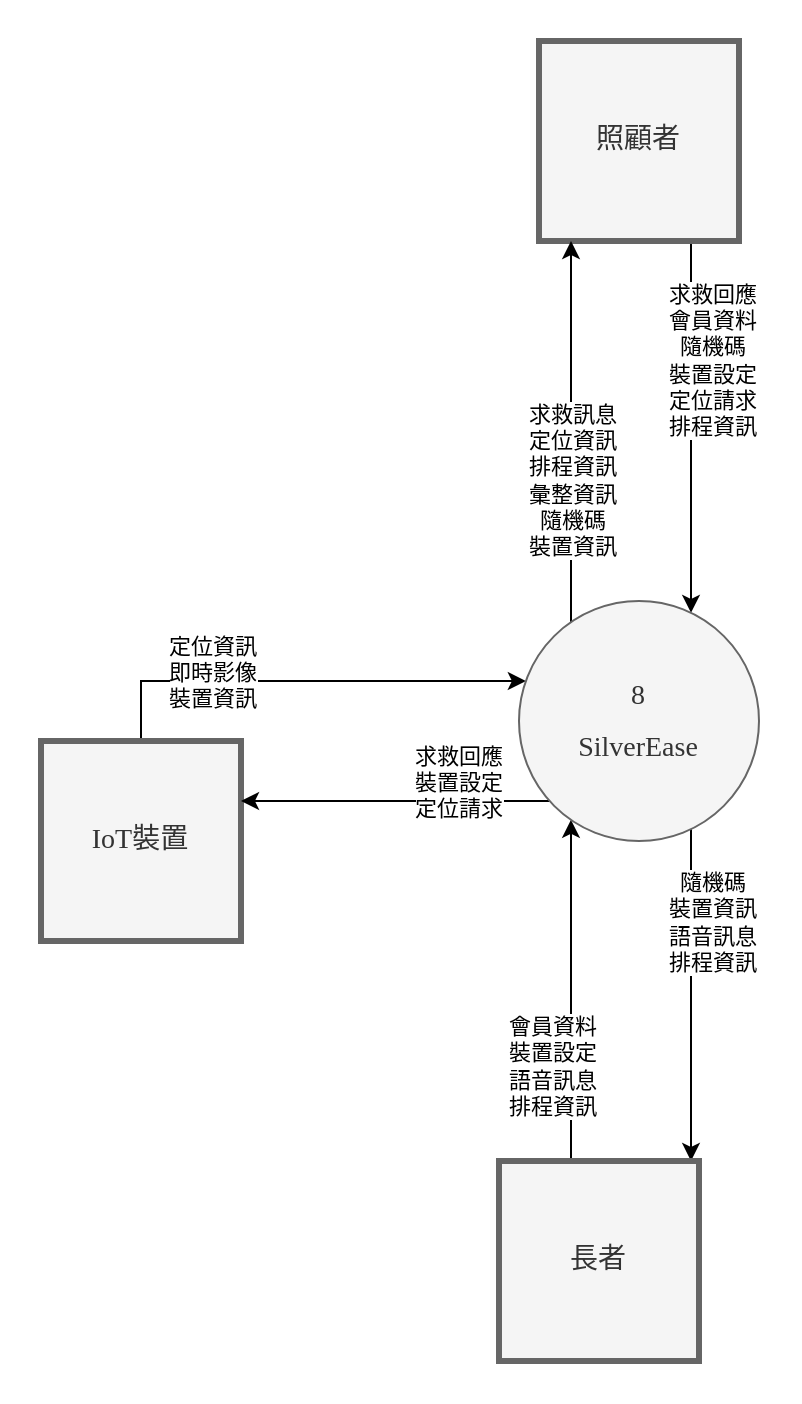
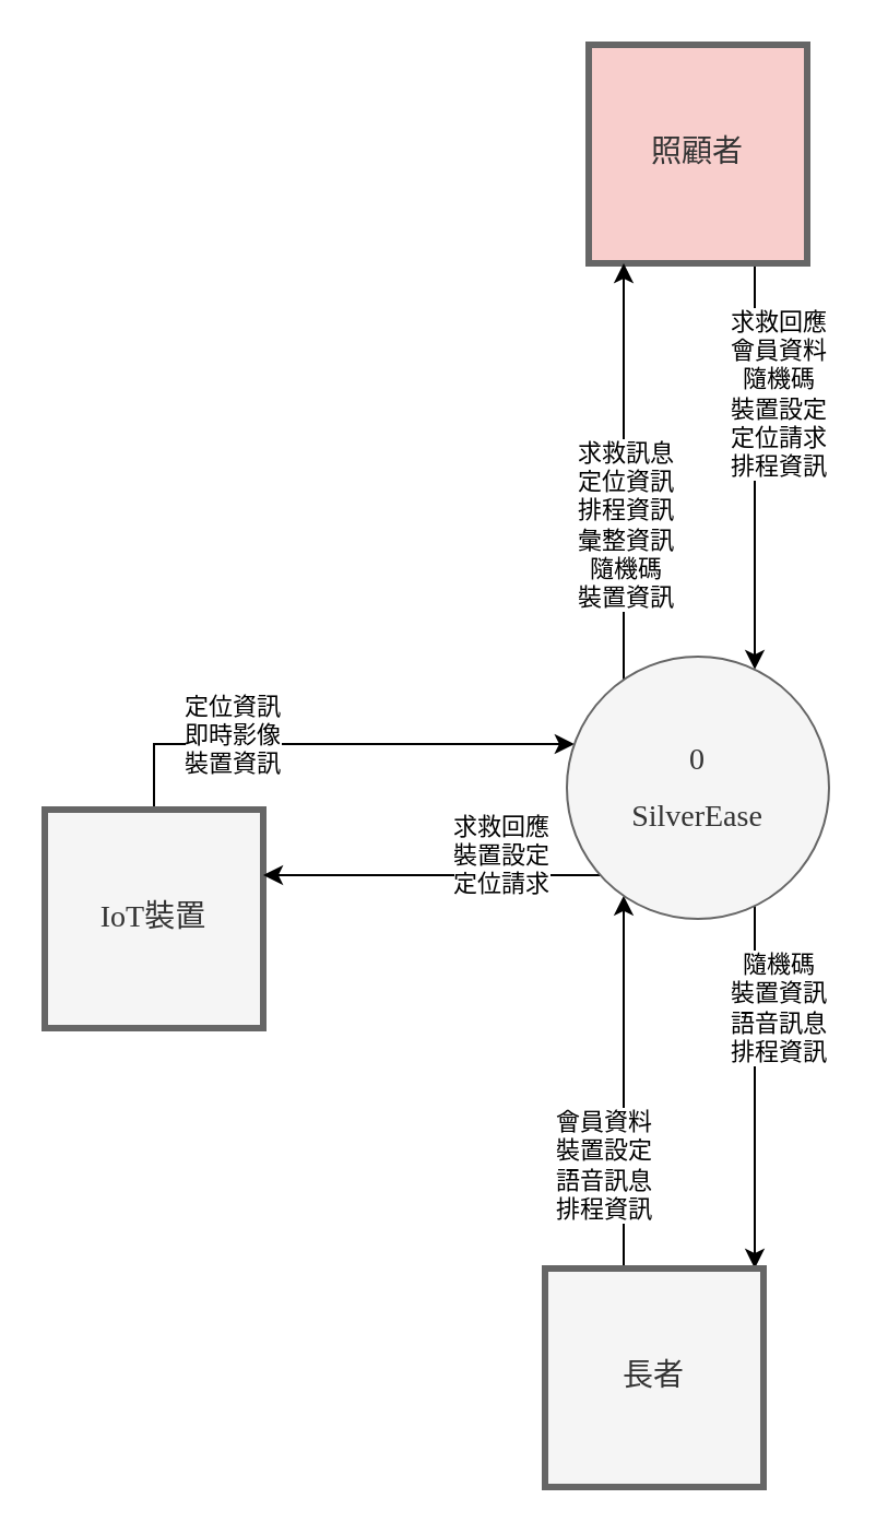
- <mxCell id="4" value="&lt;div style=&quot;padding-bottom: 0px;&quot;&gt;&lt;span style=&quot;font-size: 14px; font-family: &amp;quot;Noto Sans TC&amp;quot;; background-color: initial;&quot;&gt;照顧者&lt;/span&gt;&lt;/div&gt;" style="html=1;dashed=0;whiteSpace=wrap;strokeWidth=3;fillColor=#f5f5f5;fontColor=#333333;strokeColor=#666666;align=center;" vertex="1" parent="1"><mxGeometry x="269" y="20" width="100" height="100" as="geometry" /></mxCell>
+ <mxCell id="4" value="&lt;div style=&quot;padding-bottom: 0px;&quot;&gt;&lt;span style=&quot;font-size: 14px; font-family: &amp;quot;Noto Sans TC&amp;quot;; background-color: initial;&quot;&gt;照顧者&lt;/span&gt;&lt;/div&gt;" style="html=1;dashed=0;whiteSpace=wrap;strokeWidth=3;fillColor=#f8cecc;fontColor=#333333;strokeColor=#666666;align=center;" vertex="1" parent="1"><mxGeometry x="269" y="20" width="100" height="100" as="geometry" /></mxCell>
- <mxCell id="17" value="&lt;div style=&quot;line-height: 180%;&quot;&gt;8&lt;/div&gt;&lt;div style=&quot;line-height: 180%;&quot;&gt;SilverEase&lt;/div&gt;" style="shape=ellipse;html=1;dashed=0;whiteSpace=wrap;perimeter=ellipsePerimeter;fillColor=#f5f5f5;fontColor=#333333;strokeColor=#666666;fontFamily=Noto Sans TC;fontSource=https%3A%2F%2Ffonts.googleapis.com%2Fcss%3Ffamily%3DNoto%2BSans%2BTC;fontSize=14;" vertex="1" parent="1"><mxGeometry x="259" y="300" width="120" height="120" as="geometry" /></mxCell>
+ <mxCell id="17" value="&lt;div style=&quot;line-height: 180%;&quot;&gt;0&lt;/div&gt;&lt;div style=&quot;line-height: 180%;&quot;&gt;SilverEase&lt;/div&gt;" style="shape=ellipse;html=1;dashed=0;whiteSpace=wrap;perimeter=ellipsePerimeter;fillColor=#f5f5f5;fontColor=#333333;strokeColor=#666666;fontFamily=Noto Sans TC;fontSource=https%3A%2F%2Ffonts.googleapis.com%2Fcss%3Ffamily%3DNoto%2BSans%2BTC;fontSize=14;" vertex="1" parent="1"><mxGeometry x="259" y="300" width="120" height="120" as="geometry" /></mxCell>
